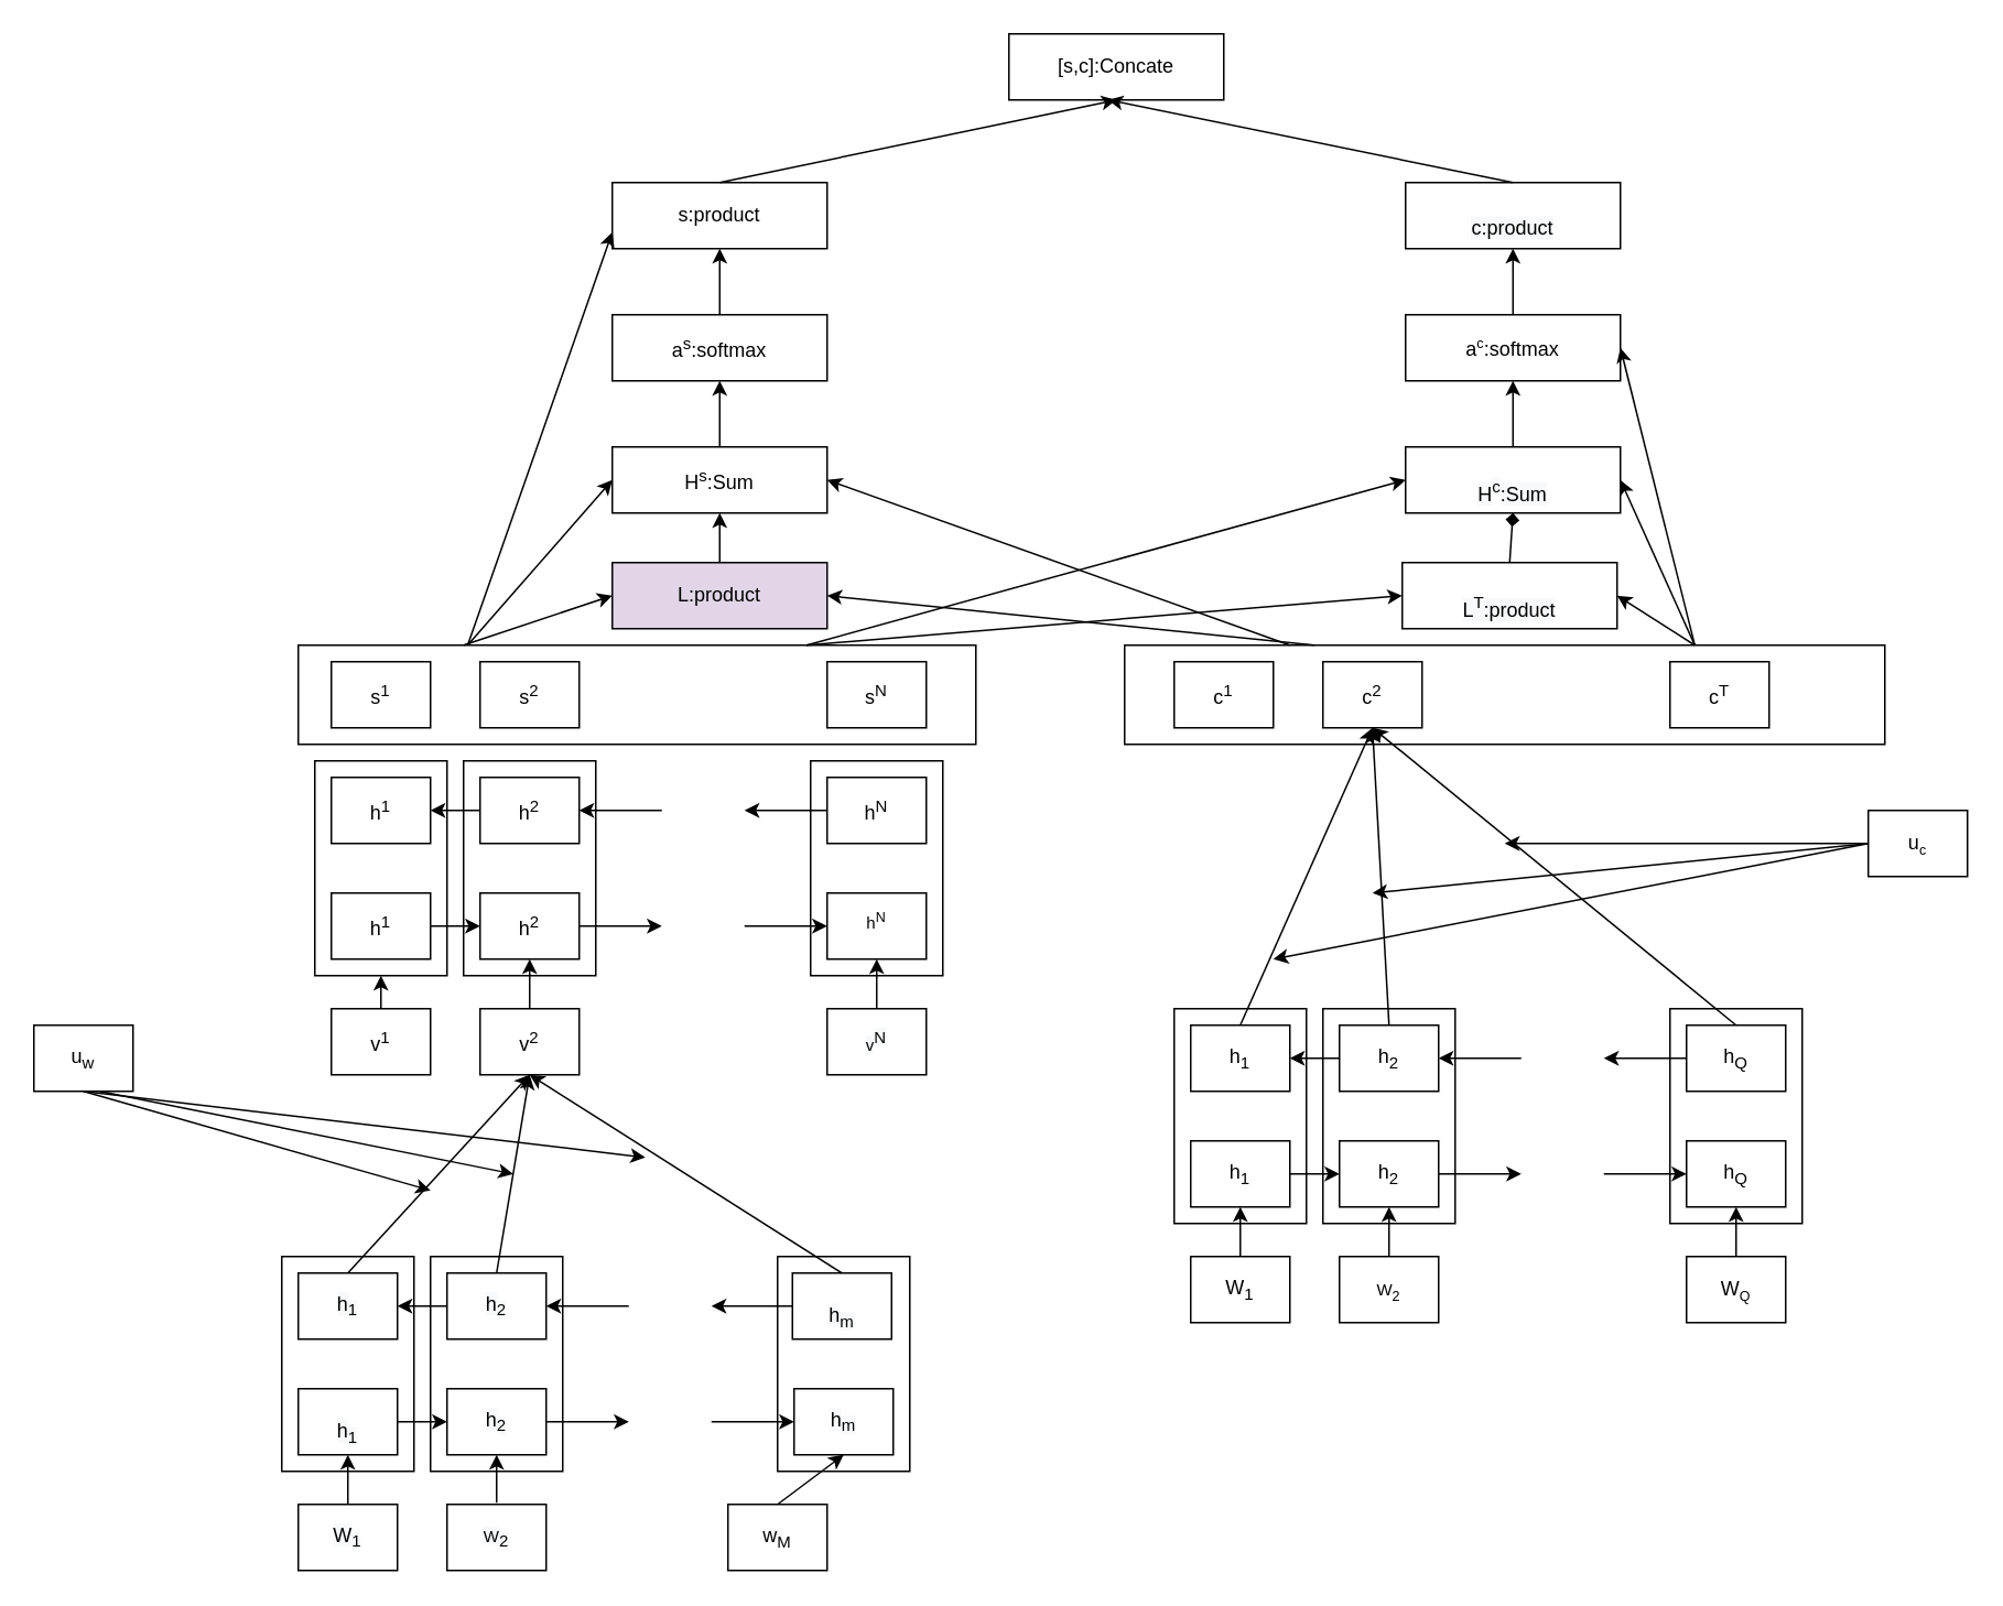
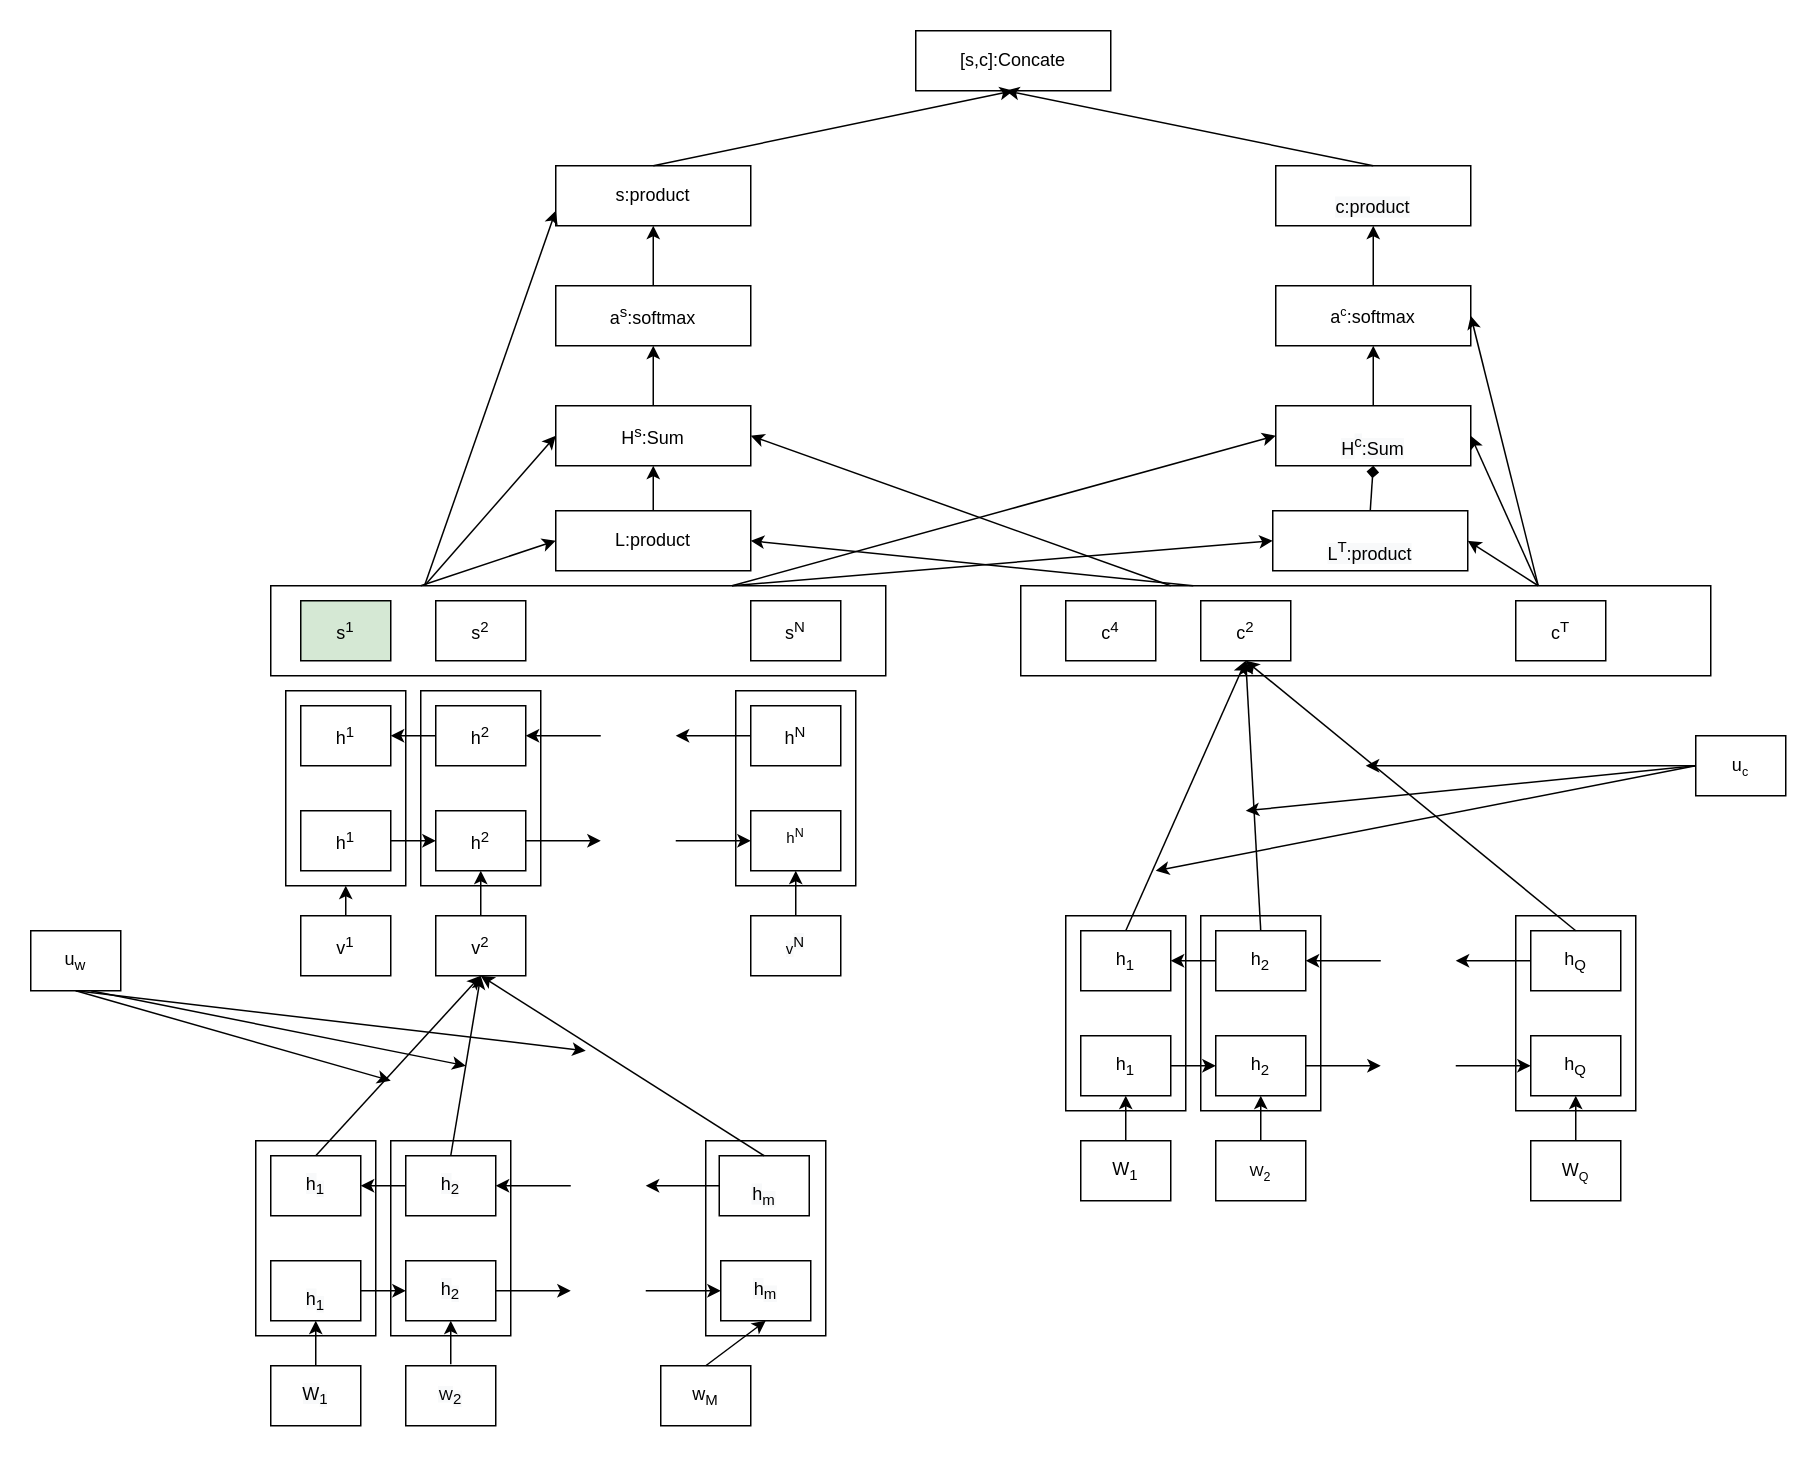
- <mxCell id="12" value="L:product" style="rounded=0;whiteSpace=wrap;html=1;fillColor=#e1d5e7;" parent="1" vertex="1"><mxGeometry x="370" y="340" width="130" height="40" as="geometry" /></mxCell>
+ <mxCell id="12" value="L:product" style="rounded=0;whiteSpace=wrap;html=1;" parent="1" vertex="1"><mxGeometry x="370" y="340" width="130" height="40" as="geometry" /></mxCell>
- <mxCell id="18" value="s&lt;sup&gt;1&lt;/sup&gt;" style="rounded=0;whiteSpace=wrap;html=1;" parent="1" vertex="1"><mxGeometry x="200" y="400" width="60" height="40" as="geometry" /></mxCell>
+ <mxCell id="18" value="s&lt;sup&gt;1&lt;/sup&gt;" style="rounded=0;whiteSpace=wrap;html=1;fillColor=#d5e8d4;" parent="1" vertex="1"><mxGeometry x="200" y="400" width="60" height="40" as="geometry" /></mxCell>
- <mxCell id="30" value="c&lt;sup&gt;1&lt;/sup&gt;" style="rounded=0;whiteSpace=wrap;html=1;" parent="1" vertex="1"><mxGeometry x="710" y="400" width="60" height="40" as="geometry" /></mxCell>
+ <mxCell id="30" value="c&lt;sup&gt;4&lt;/sup&gt;" style="rounded=0;whiteSpace=wrap;html=1;" parent="1" vertex="1"><mxGeometry x="710" y="400" width="60" height="40" as="geometry" /></mxCell>
